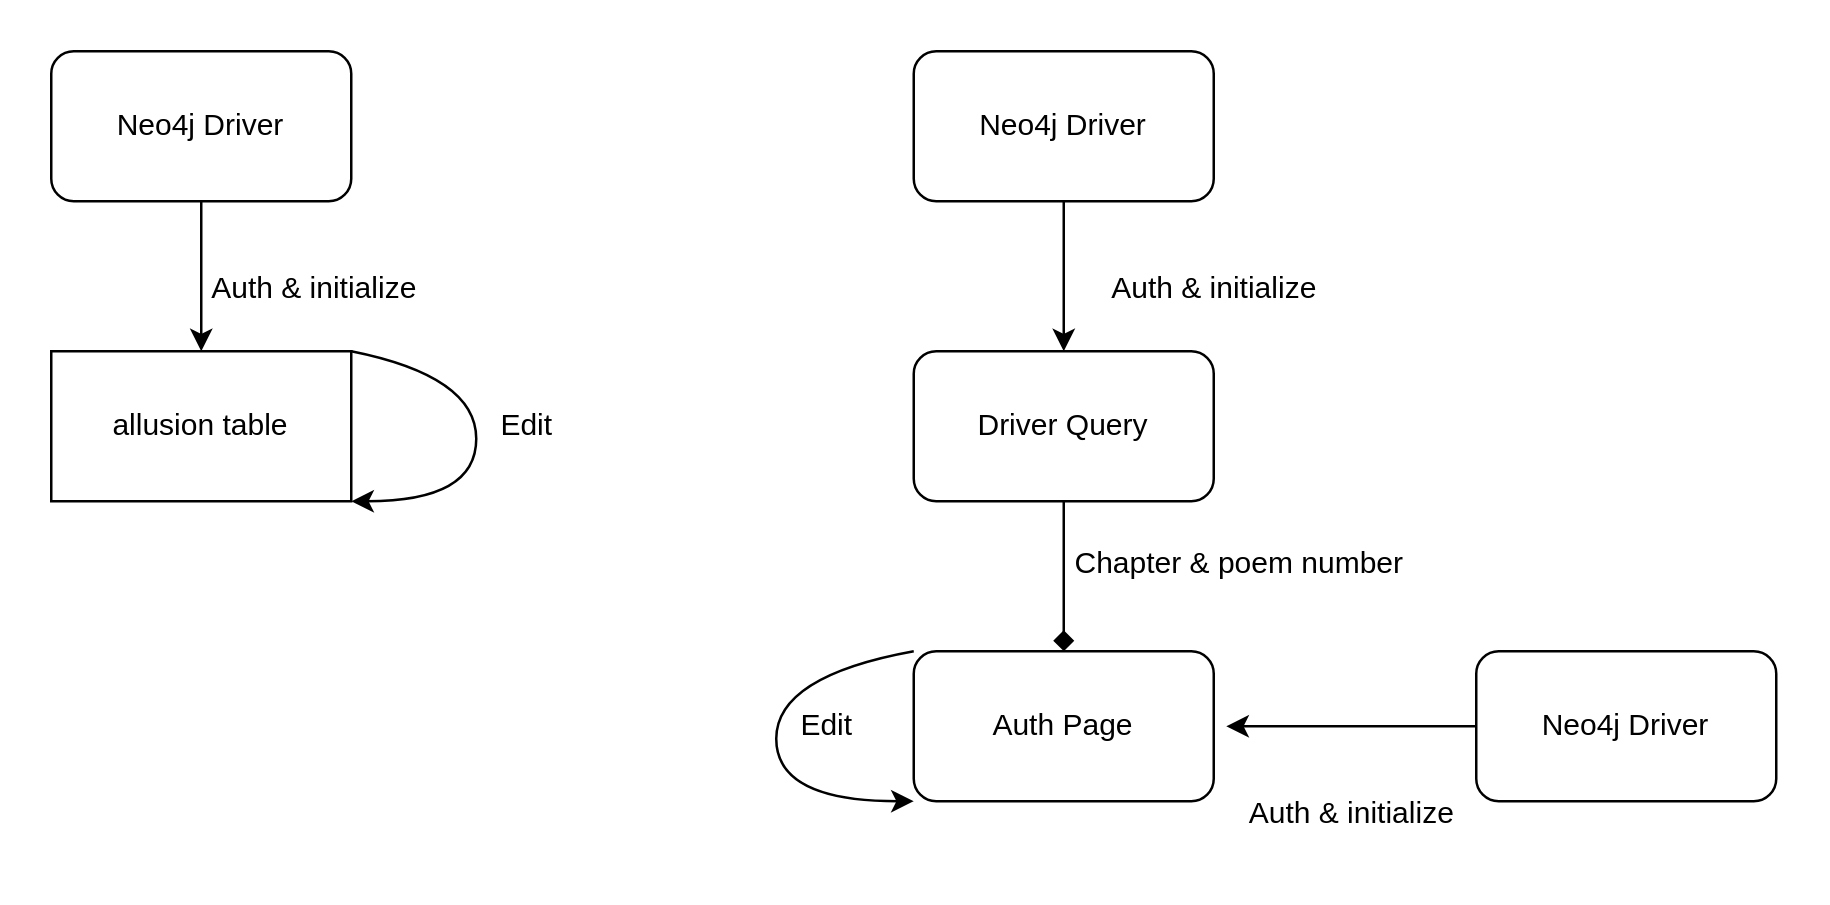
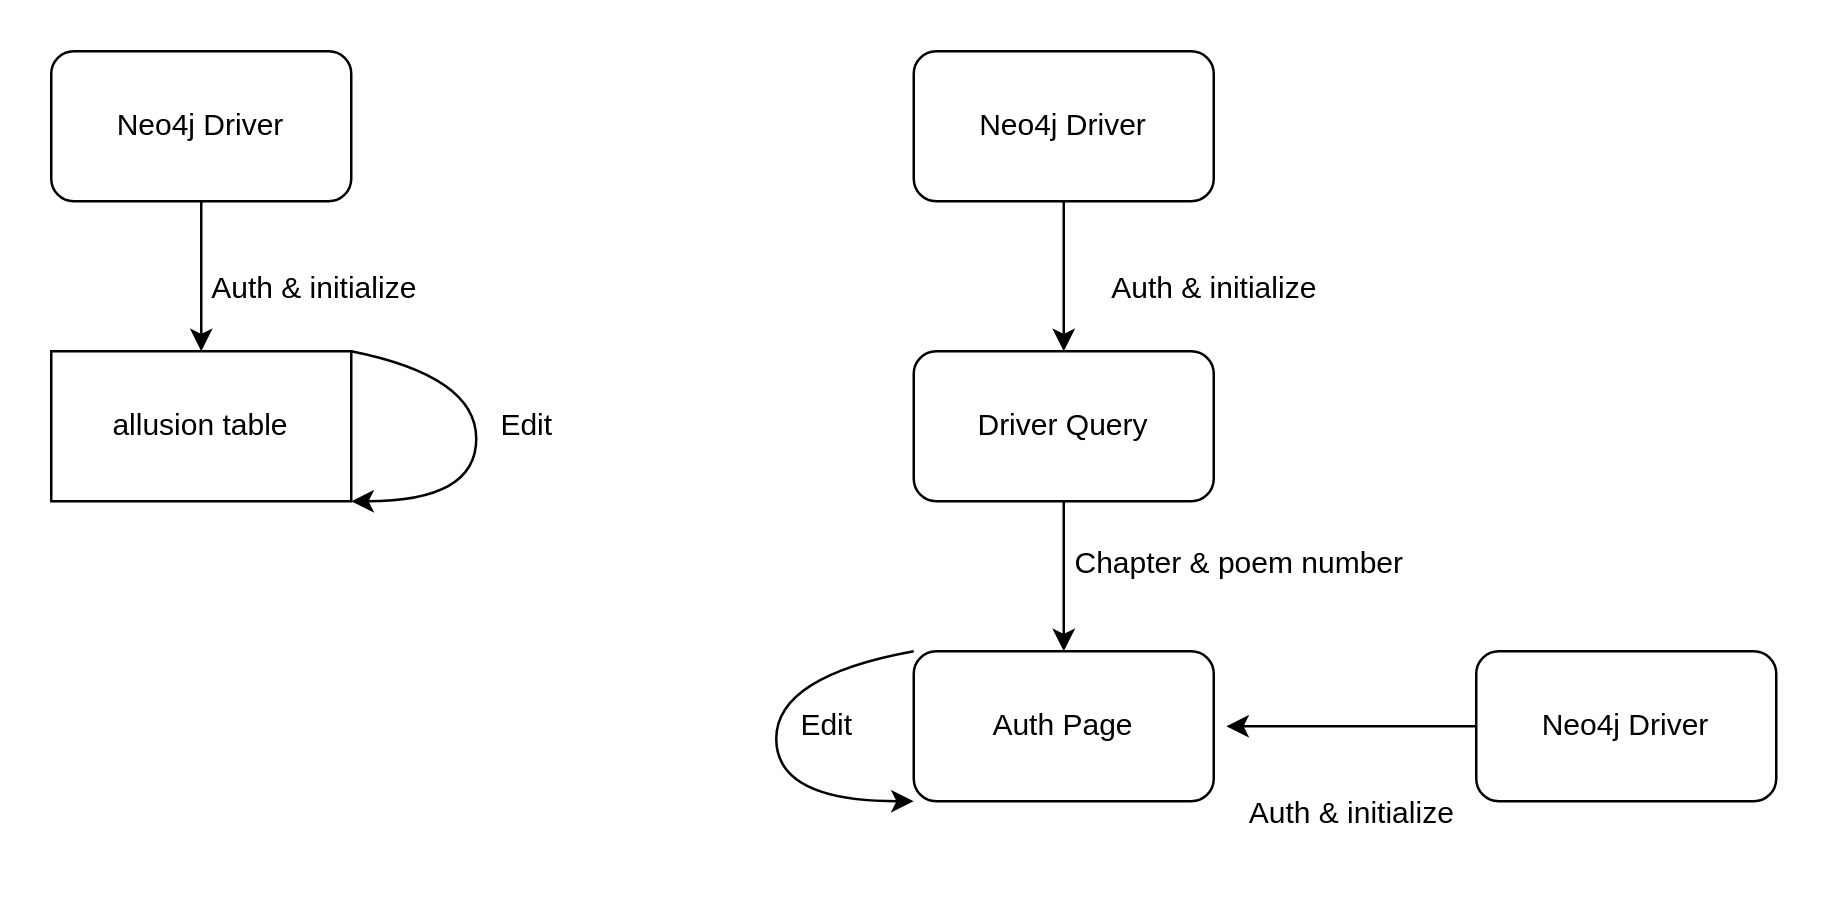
- <mxCell id="11" style="edgeStyle=none;html=1;exitX=0.5;exitY=1;exitDx=0;exitDy=0;entryX=0.5;entryY=0;entryDx=0;entryDy=0;endArrow=diamond;" edge="1" parent="1" source="12" target="13"><mxGeometry relative="1" as="geometry" /></mxCell>
+ <mxCell id="11" style="edgeStyle=none;html=1;exitX=0.5;exitY=1;exitDx=0;exitDy=0;entryX=0.5;entryY=0;entryDx=0;entryDy=0;" edge="1" parent="1" source="12" target="13"><mxGeometry relative="1" as="geometry" /></mxCell>
